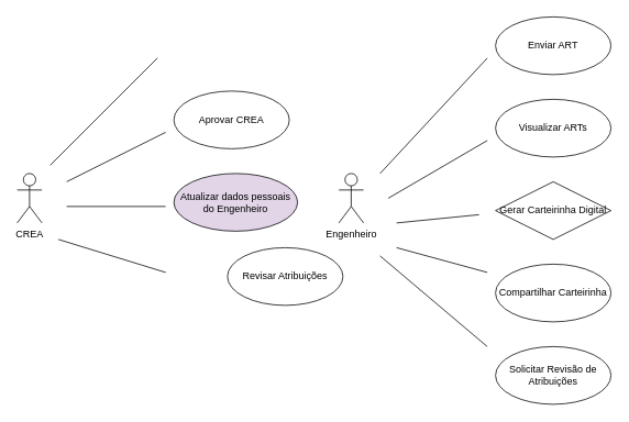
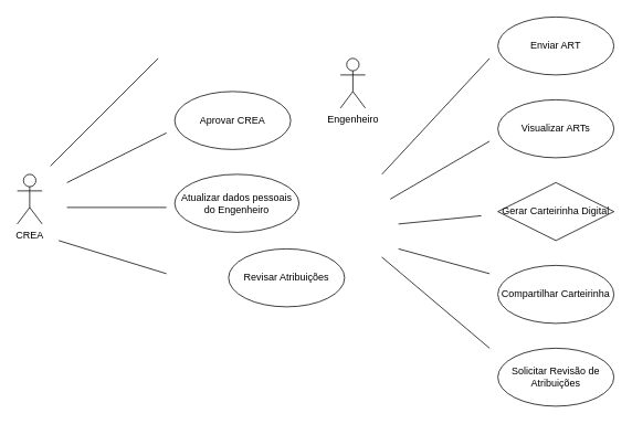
- <mxCell id="9" value="Engenheiro" style="shape=umlActor;verticalLabelPosition=bottom;verticalAlign=top;html=1;outlineConnect=0;" vertex="1" parent="1"><mxGeometry x="410" y="210" width="30" height="60" as="geometry" /></mxCell>
+ <mxCell id="9" value="Engenheiro" style="shape=umlActor;verticalLabelPosition=bottom;verticalAlign=top;html=1;outlineConnect=0;" vertex="1" parent="1"><mxGeometry x="410" y="70" width="30" height="60" as="geometry" /></mxCell>
- <mxCell id="5" value="Atualizar dados pessoais do Engenheiro" style="ellipse;whiteSpace=wrap;html=1;fillColor=#e1d5e7;" vertex="1" parent="1"><mxGeometry x="210" y="210" width="150" height="70" as="geometry" /></mxCell>
+ <mxCell id="5" value="Atualizar dados pessoais do Engenheiro" style="ellipse;whiteSpace=wrap;html=1;" vertex="1" parent="1"><mxGeometry x="210" y="210" width="150" height="70" as="geometry" /></mxCell>
